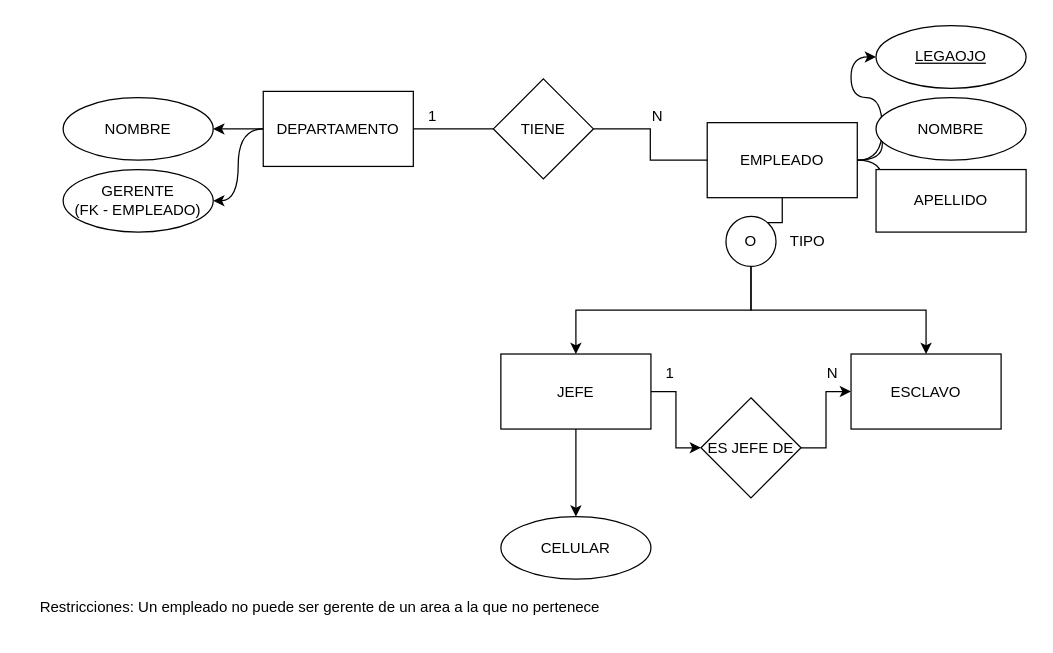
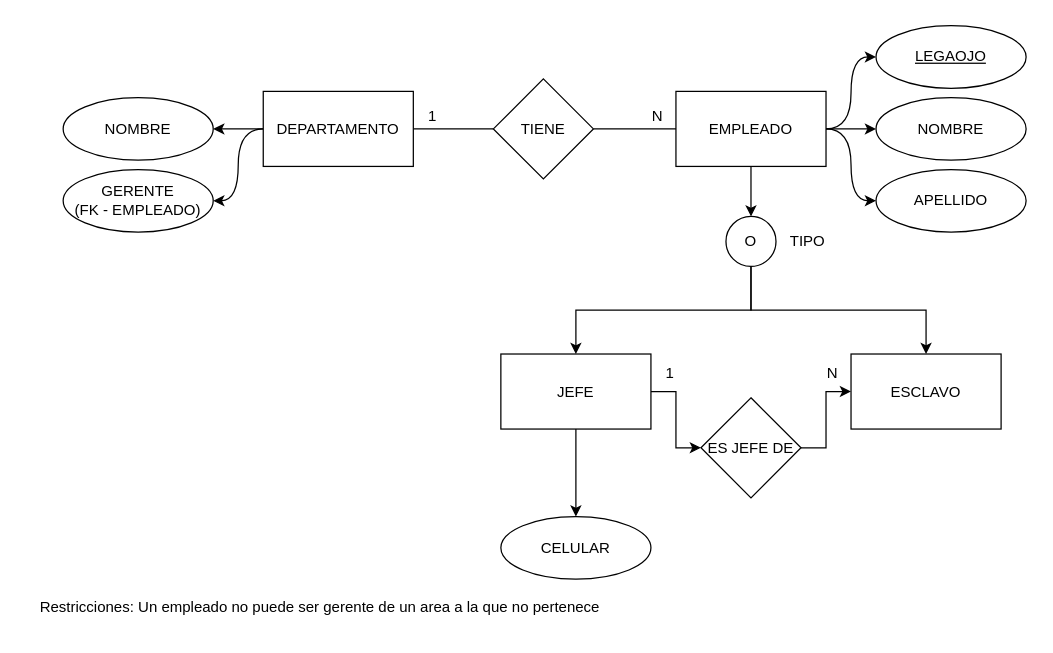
- <mxCell id="6" value="EMPLEADO" style="rounded=0;whiteSpace=wrap;html=1;" vertex="1" parent="1"><mxGeometry x="565" y="97.5" width="120" height="60" as="geometry" /></mxCell>
+ <mxCell id="6" value="EMPLEADO" style="rounded=0;whiteSpace=wrap;html=1;" vertex="1" parent="1"><mxGeometry x="540" y="72.5" width="120" height="60" as="geometry" /></mxCell>
- <mxCell id="9" value="APELLIDO" style="whiteSpace=wrap;html=1;rounded=0;" vertex="1" parent="1"><mxGeometry x="700" y="135" width="120" height="50" as="geometry" /></mxCell>
+ <mxCell id="9" value="APELLIDO" style="ellipse;whiteSpace=wrap;html=1;" vertex="1" parent="1"><mxGeometry x="700" y="135" width="120" height="50" as="geometry" /></mxCell>
